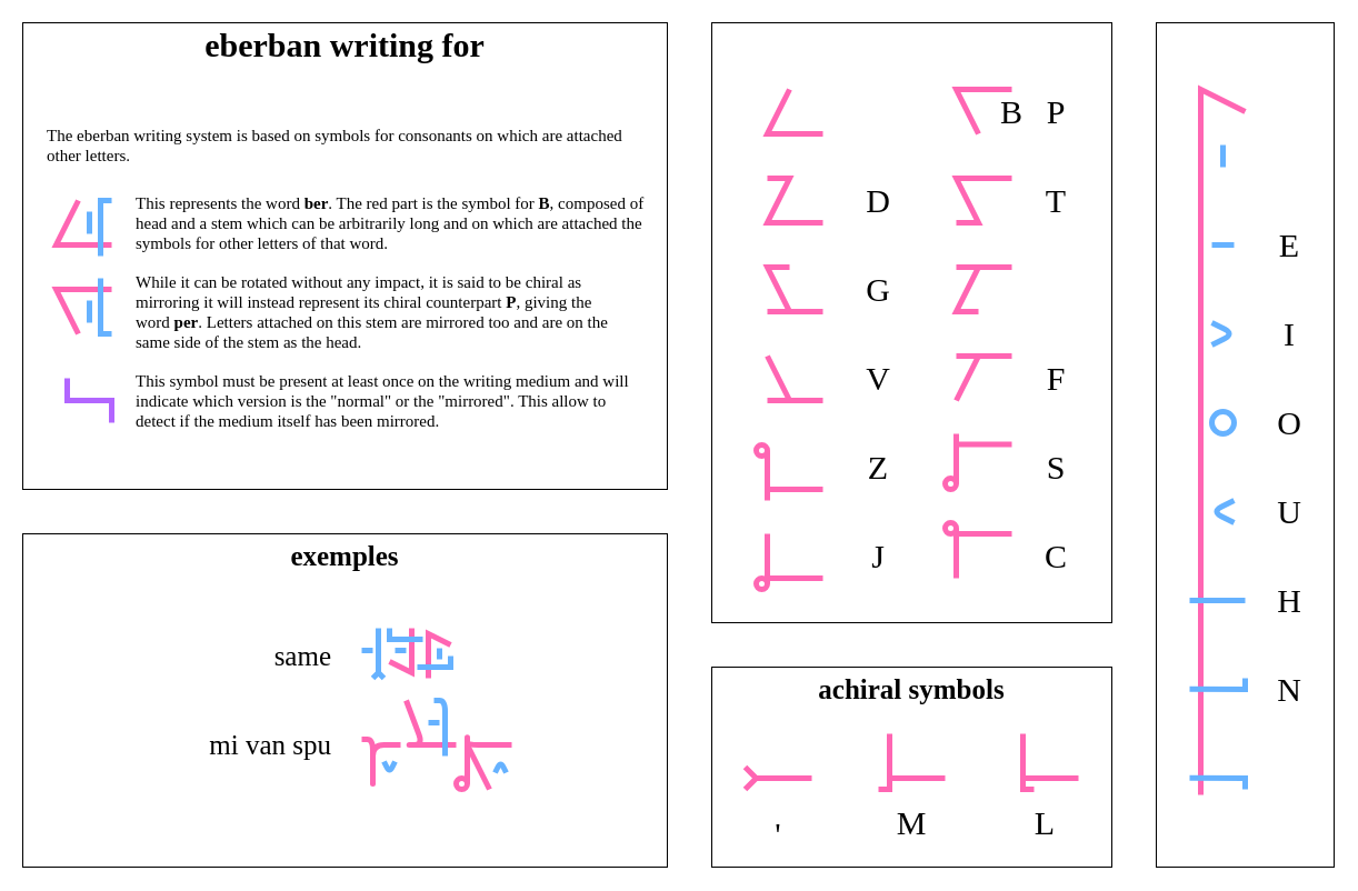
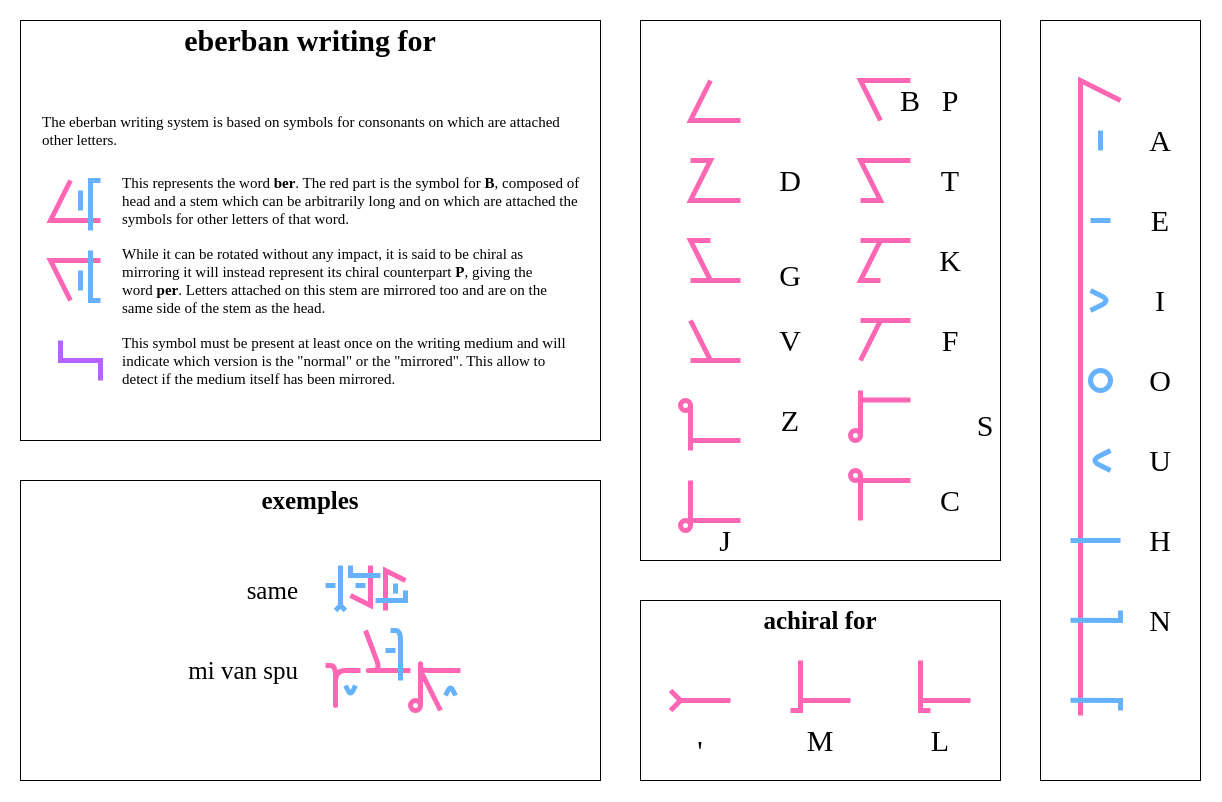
+ <mxCell id="38" value="A" style="text;html=1;strokeColor=none;fillColor=none;align=center;verticalAlign=middle;whiteSpace=wrap;rounded=0;fontFamily=Rajdhani;fontSize=30;opacity=40;" parent="1" vertex="1"><mxGeometry x="1150" y="130" width="20" height="20" as="geometry" /></mxCell>
- <mxCell id="25" value="G" style="text;html=1;strokeColor=none;fillColor=none;align=center;verticalAlign=middle;whiteSpace=wrap;rounded=0;fontFamily=Rajdhani;fontSize=30;opacity=40;" parent="1" vertex="1"><mxGeometry x="780" y="250" width="20" height="20" as="geometry" /></mxCell>
+ <mxCell id="25" value="G" style="text;html=1;strokeColor=none;fillColor=none;align=center;verticalAlign=middle;whiteSpace=wrap;rounded=0;fontFamily=Rajdhani;fontSize=30;opacity=40;" parent="1" vertex="1"><mxGeometry x="780" y="265" width="20" height="20" as="geometry" /></mxCell>
+ <mxCell id="28" value="K" style="text;html=1;strokeColor=none;fillColor=none;align=center;verticalAlign=middle;whiteSpace=wrap;rounded=0;fontFamily=Rajdhani;fontSize=30;opacity=40;" parent="1" vertex="1"><mxGeometry x="940" y="250" width="20" height="20" as="geometry" /></mxCell>
- <mxCell id="53" value="S" style="text;html=1;strokeColor=none;fillColor=none;align=center;verticalAlign=middle;whiteSpace=wrap;rounded=0;fontFamily=Rajdhani;fontSize=30;opacity=40;" parent="1" vertex="1"><mxGeometry x="940" y="410" width="20" height="20" as="geometry" /></mxCell>
+ <mxCell id="53" value="S" style="text;html=1;strokeColor=none;fillColor=none;align=center;verticalAlign=middle;whiteSpace=wrap;rounded=0;fontFamily=Rajdhani;fontSize=30;opacity=40;" parent="1" vertex="1"><mxGeometry x="975" y="415" width="20" height="20" as="geometry" /></mxCell>
- <mxCell id="54" value="J" style="text;html=1;strokeColor=none;fillColor=none;align=center;verticalAlign=middle;whiteSpace=wrap;rounded=0;fontFamily=Rajdhani;fontSize=30;opacity=40;" parent="1" vertex="1"><mxGeometry x="780" y="490" width="20" height="20" as="geometry" /></mxCell>
+ <mxCell id="54" value="J" style="text;html=1;strokeColor=none;fillColor=none;align=center;verticalAlign=middle;whiteSpace=wrap;rounded=0;fontFamily=Rajdhani;fontSize=30;opacity=40;" parent="1" vertex="1"><mxGeometry x="715" y="530" width="20" height="20" as="geometry" /></mxCell>
- <mxCell id="70" value="achiral symbols" style="text;html=1;strokeColor=none;fillColor=none;align=center;verticalAlign=middle;whiteSpace=wrap;rounded=0;fontFamily=Rajdhani;fontStyle=1;fontSize=25;" parent="1" vertex="1"><mxGeometry x="640" y="600" width="360" height="40" as="geometry" /></mxCell>
+ <mxCell id="70" value="achiral for" style="text;html=1;strokeColor=none;fillColor=none;align=center;verticalAlign=middle;whiteSpace=wrap;rounded=0;fontFamily=Rajdhani;fontStyle=1;fontSize=25;" parent="1" vertex="1"><mxGeometry x="640" y="600" width="360" height="40" as="geometry" /></mxCell>
